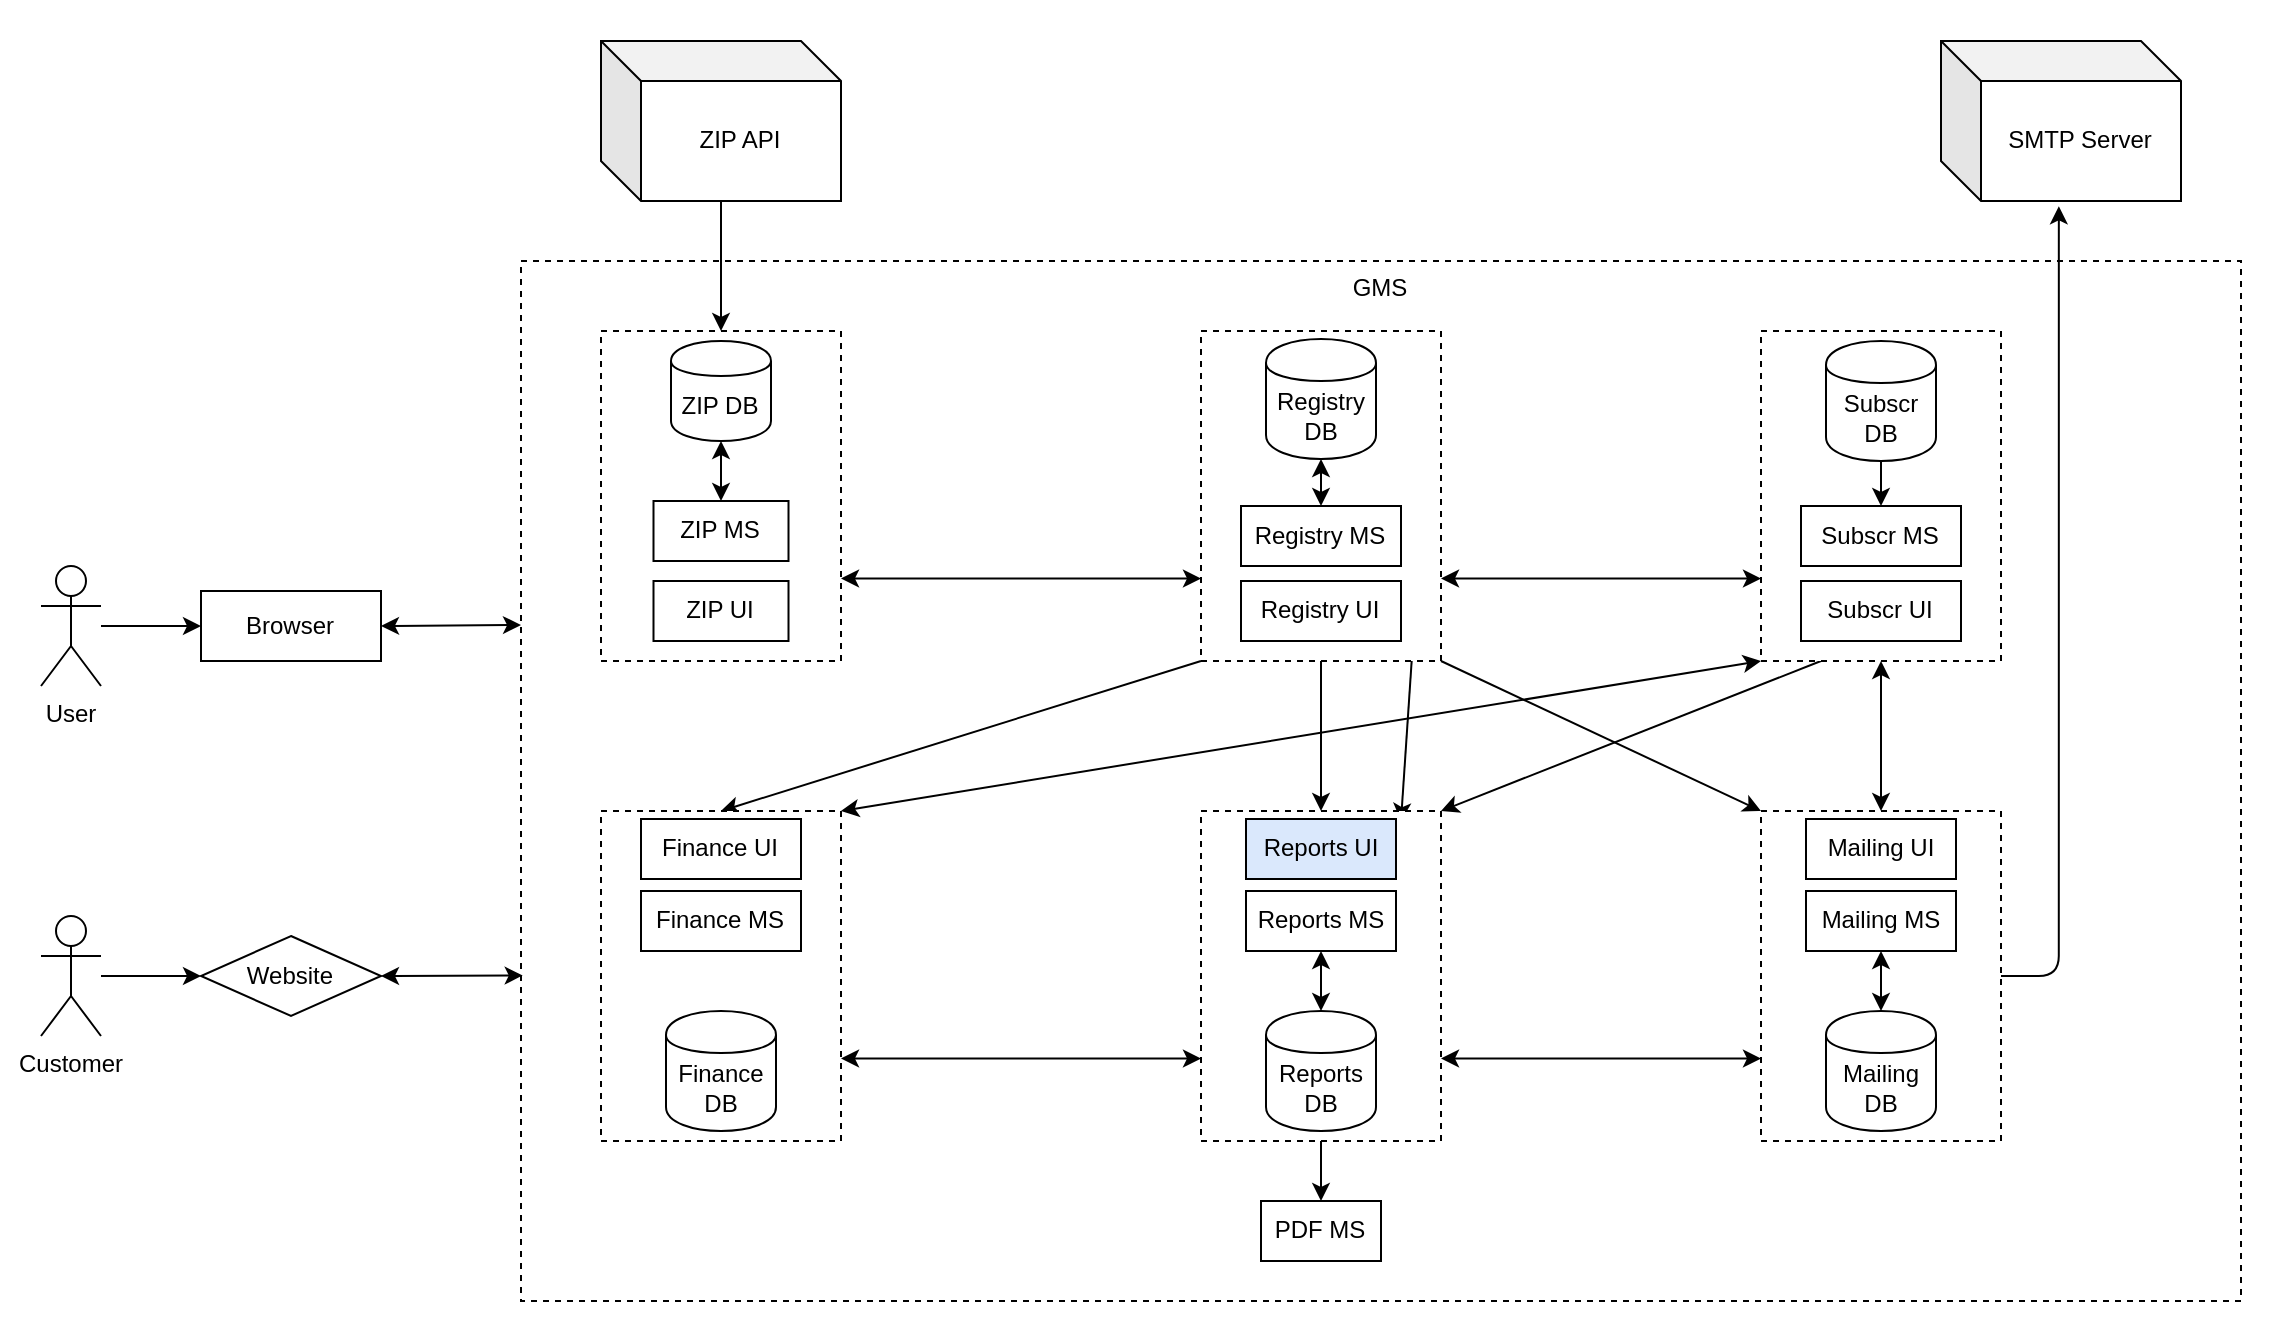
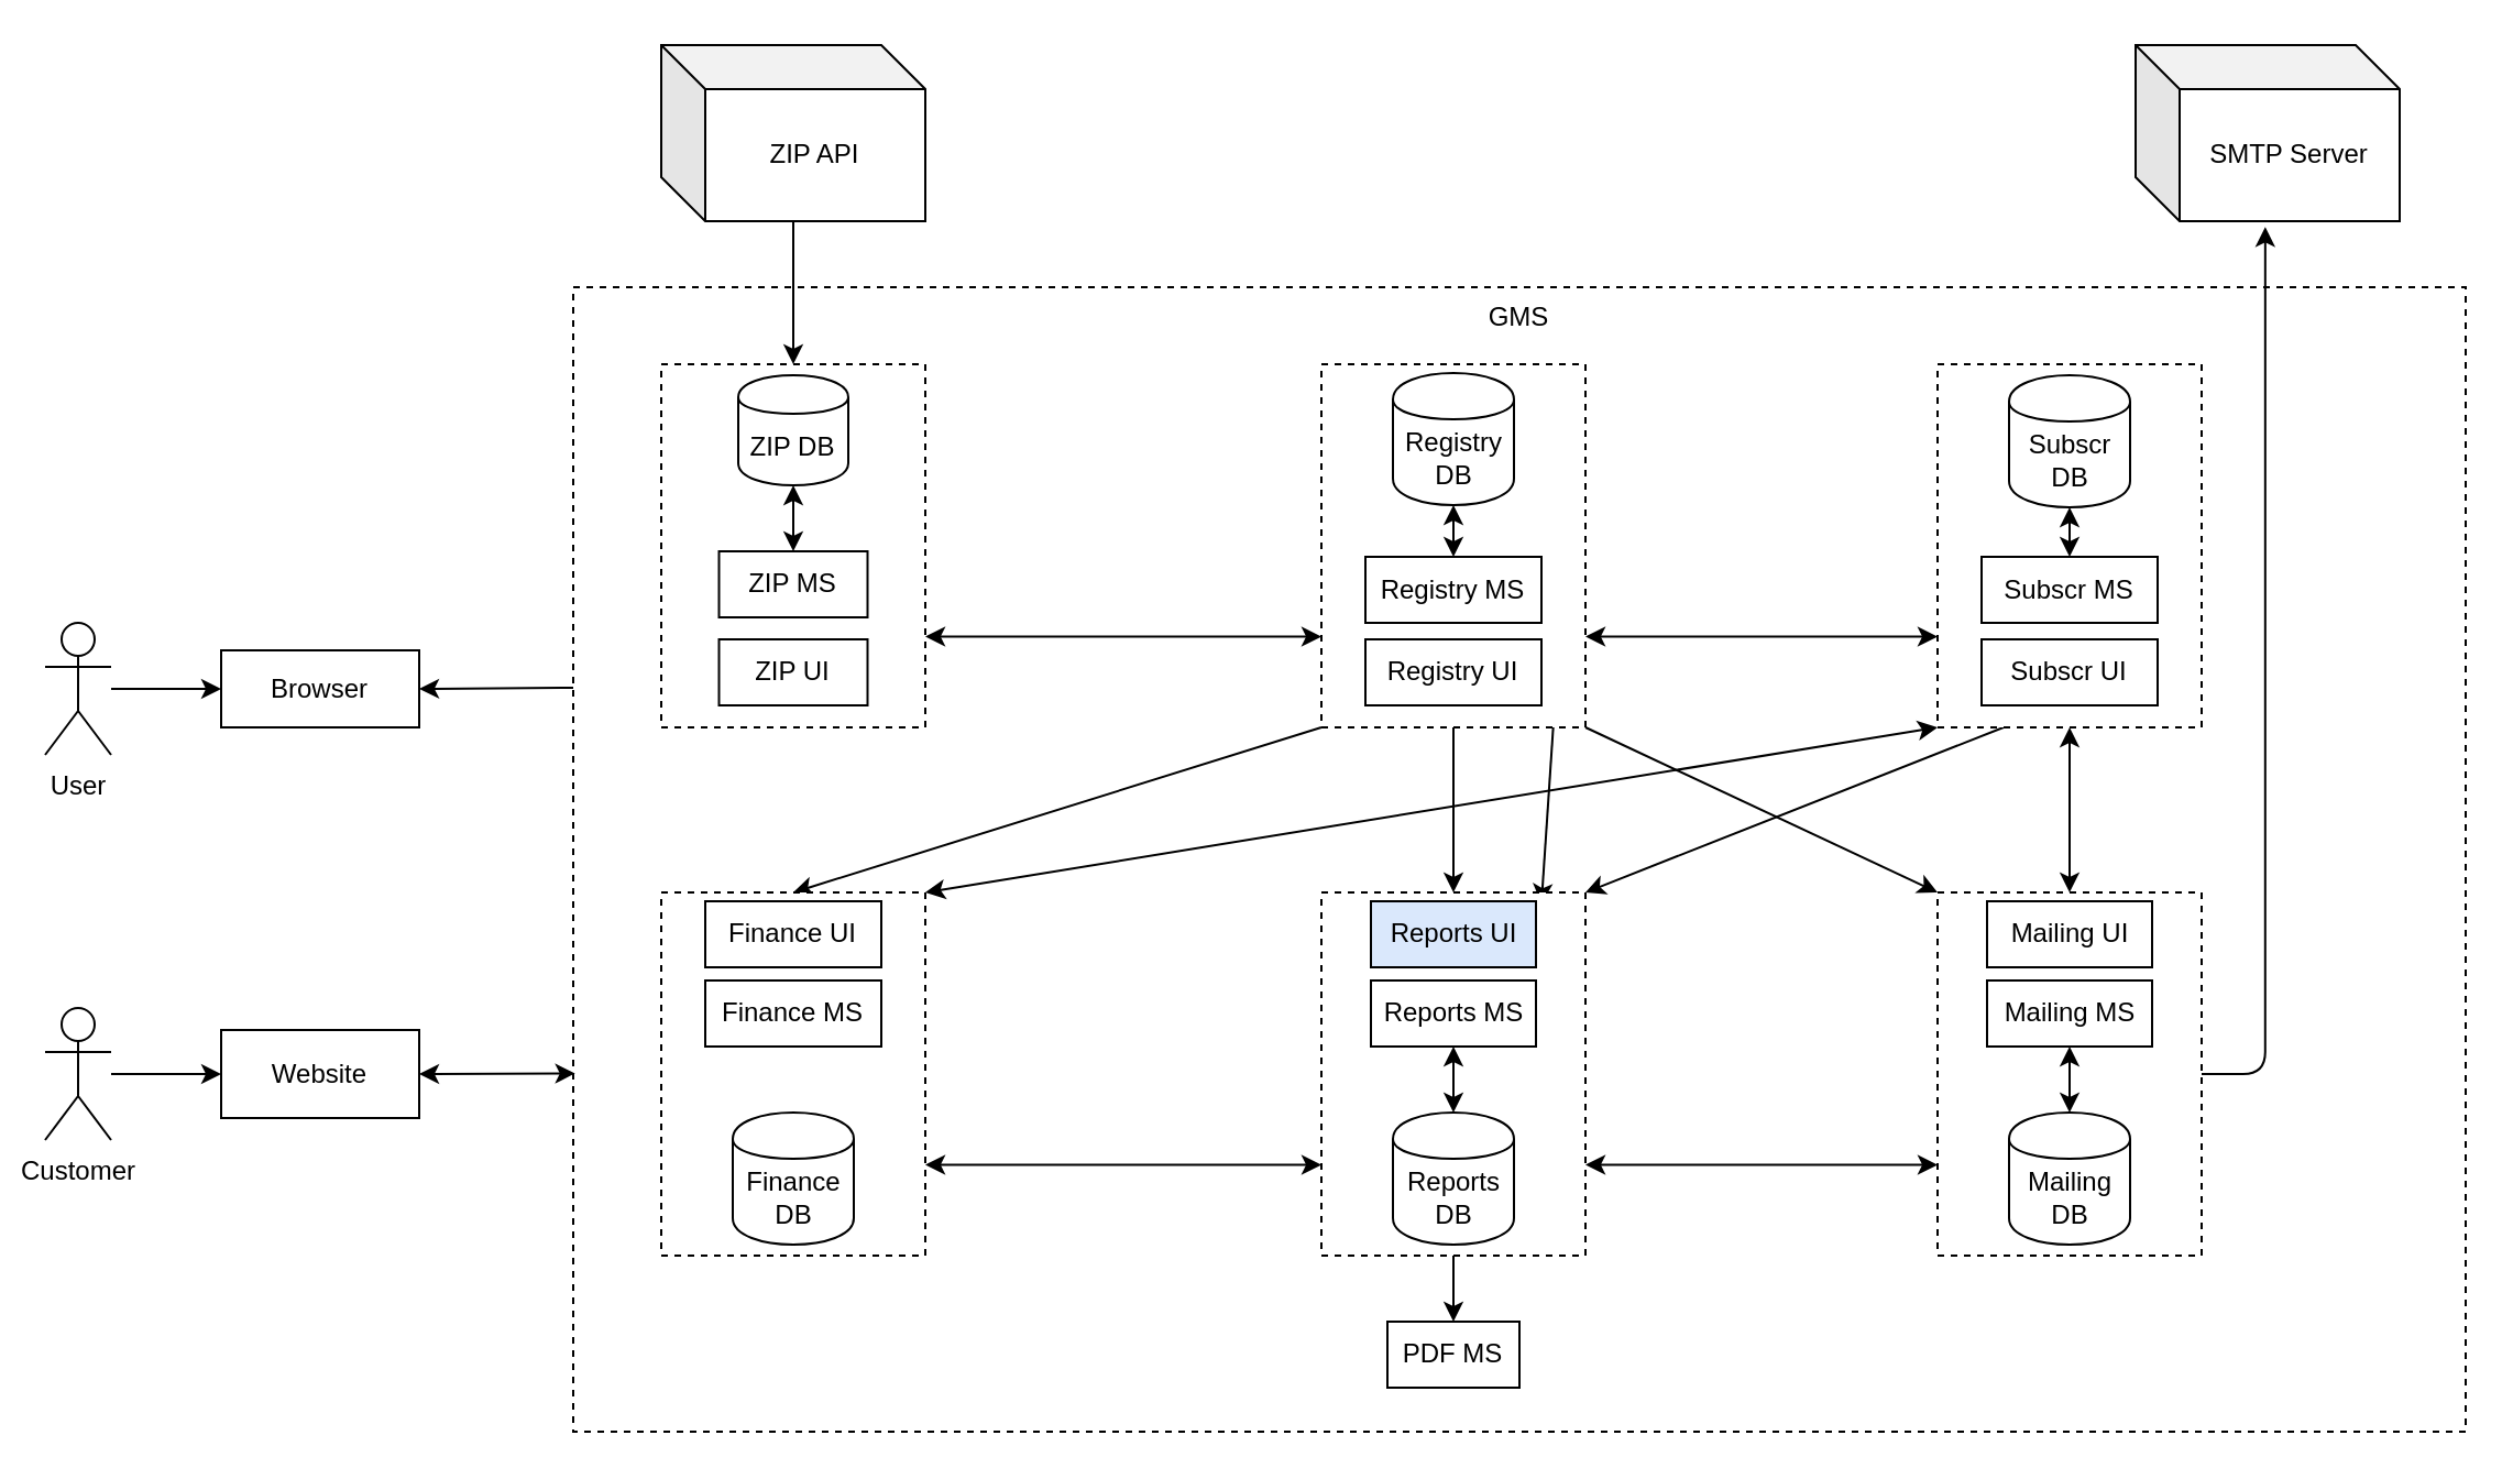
- <mxCell id="46" value="" style="endArrow=none;startArrow=classic;html=1;entryX=0.5;entryY=1;entryDx=0;entryDy=0;" parent="41" source="43" target="44" edge="1"><mxGeometry width="50" height="50" relative="1" as="geometry"><mxPoint x="1490" y="547.5" as="sourcePoint" /><mxPoint x="1590" y="377.5" as="targetPoint" /></mxGeometry></mxCell>
+ <mxCell id="46" value="" style="endArrow=classic;startArrow=classic;html=1;entryX=0.5;entryY=1;entryDx=0;entryDy=0;" parent="41" source="43" target="44" edge="1"><mxGeometry width="50" height="50" relative="1" as="geometry"><mxPoint x="1490" y="547.5" as="sourcePoint" /><mxPoint x="1590" y="377.5" as="targetPoint" /></mxGeometry></mxCell>
- <mxCell id="25" style="edgeStyle=none;rounded=1;comic=0;orthogonalLoop=1;jettySize=auto;html=1;exitX=1;exitY=0.5;exitDx=0;exitDy=0;entryX=0;entryY=0.35;entryDx=0;entryDy=0;entryPerimeter=0;shadow=0;startArrow=classic;startFill=1;endArrow=classic;endFill=1;" parent="1" source="26" target="2" edge="1"><mxGeometry relative="1" as="geometry" /></mxCell>
+ <mxCell id="25" style="edgeStyle=none;rounded=1;comic=0;orthogonalLoop=1;jettySize=auto;html=1;exitX=1;exitY=0.5;exitDx=0;exitDy=0;entryX=0;entryY=0.35;entryDx=0;entryDy=0;entryPerimeter=0;shadow=0;startArrow=classic;startFill=1;endArrow=none;endFill=1;" parent="1" source="26" target="2" edge="1"><mxGeometry relative="1" as="geometry" /></mxCell>
- <mxCell id="13" value="Website" style="rhombus;whiteSpace=wrap;html=1;" parent="1" vertex="1"><mxGeometry x="100" y="467.5" width="90" height="40" as="geometry" /></mxCell>
+ <mxCell id="13" value="Website" style="rounded=0;whiteSpace=wrap;html=1;" parent="1" vertex="1"><mxGeometry x="100" y="467.5" width="90" height="40" as="geometry" /></mxCell>
